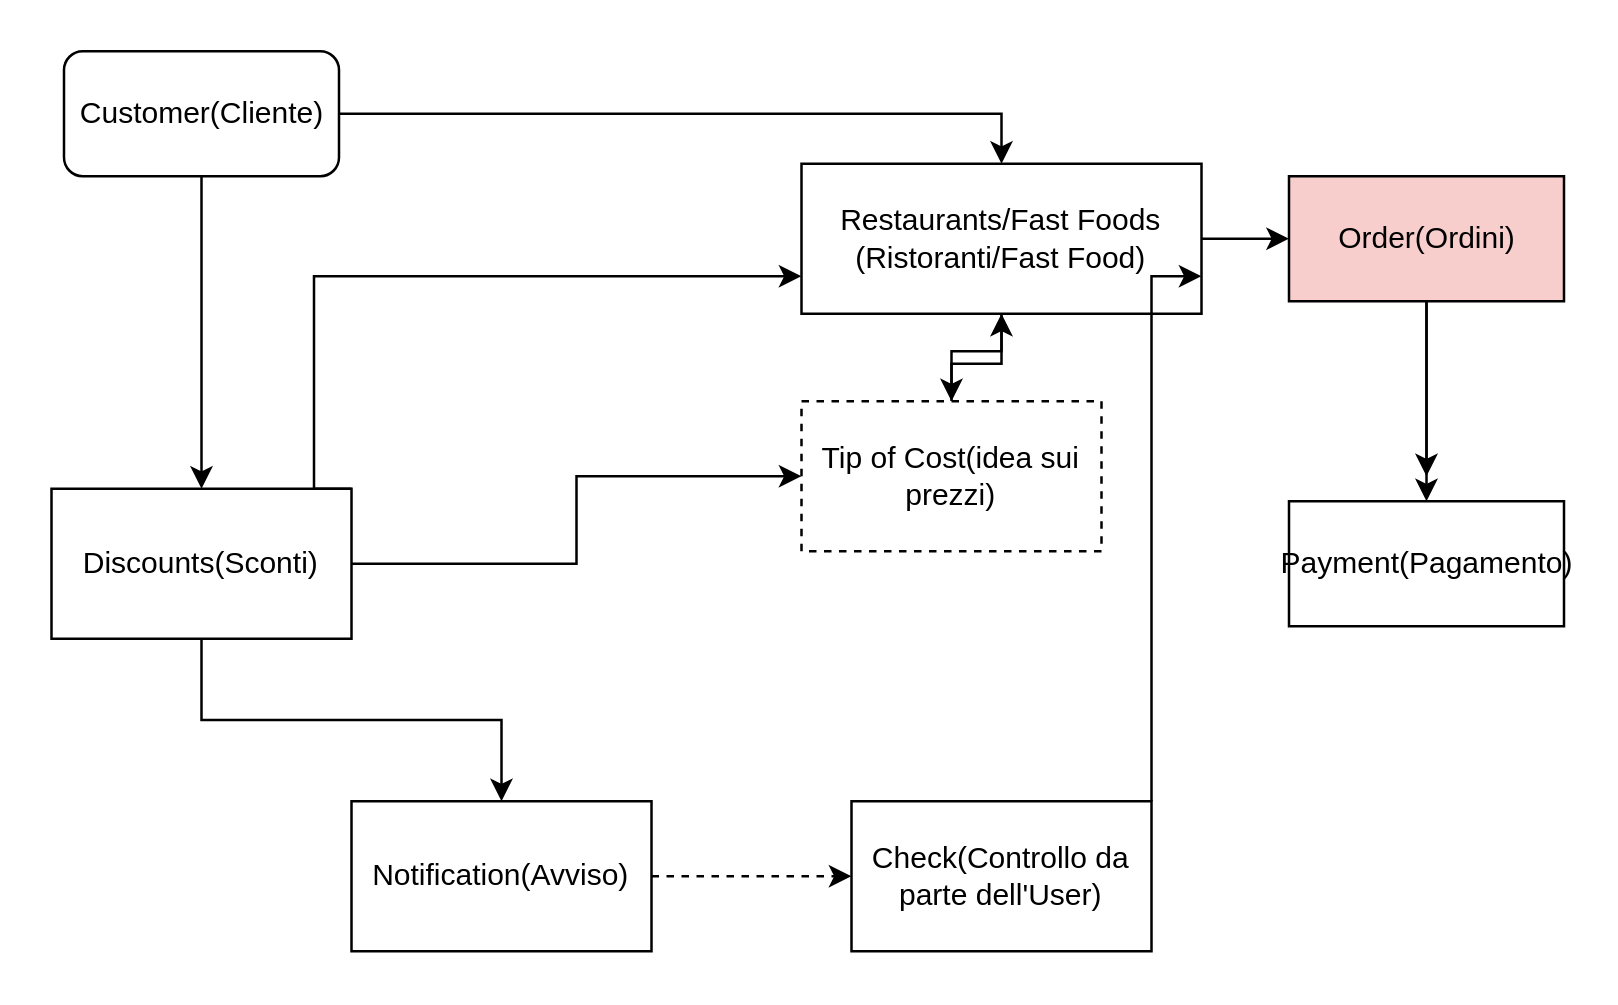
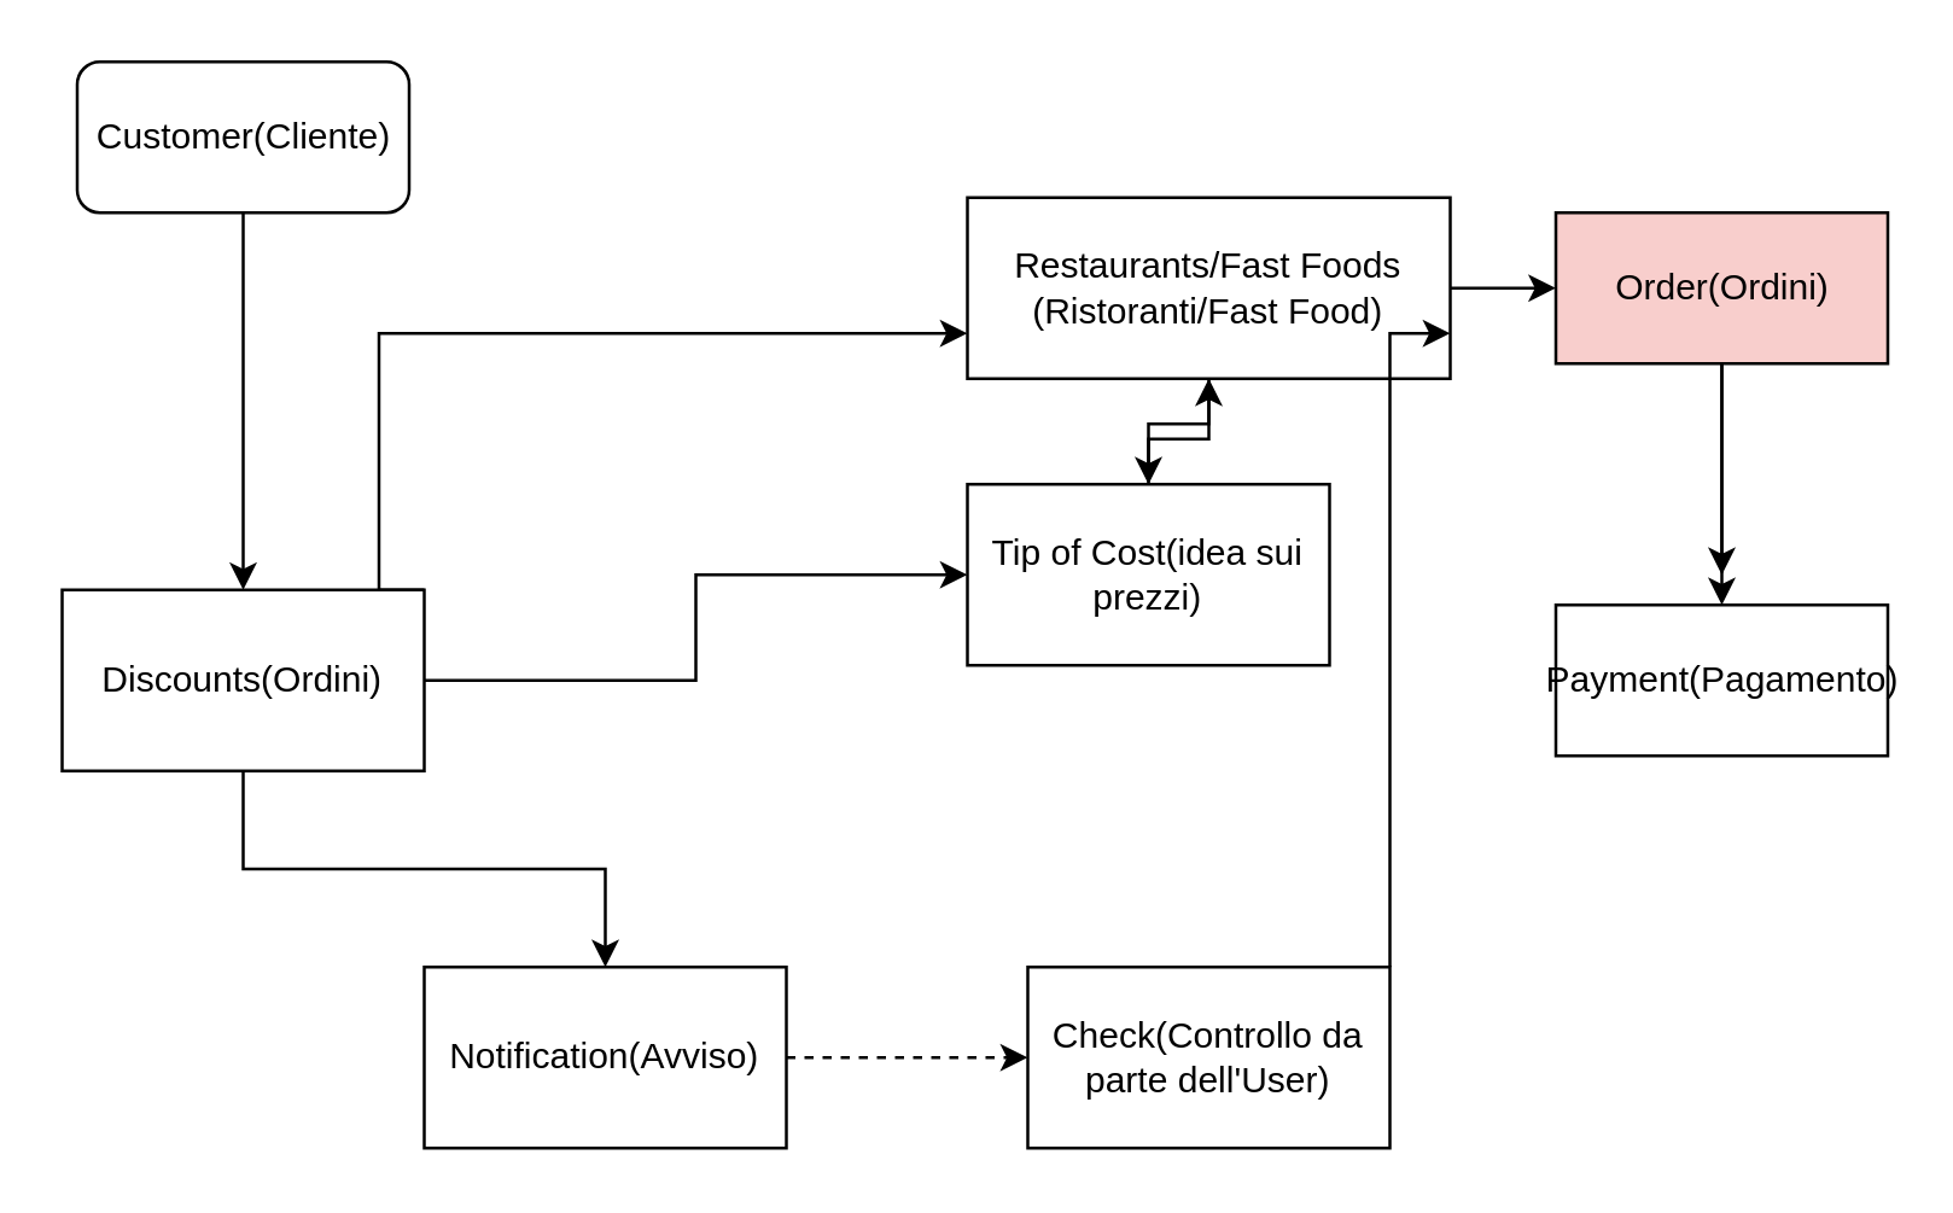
- <mxCell id="3" style="edgeStyle=orthogonalEdgeStyle;rounded=0;orthogonalLoop=1;jettySize=auto;html=1;entryX=0.5;entryY=0;entryDx=0;entryDy=0;" parent="1" source="4" target="11" edge="1"><mxGeometry relative="1" as="geometry" /></mxCell>
- <mxCell id="13" value="Tip of Cost(idea sui prezzi)" style="whiteSpace=wrap;html=1;dashed=1;" parent="1" vertex="1"><mxGeometry x="320" y="160" width="120" height="60" as="geometry" /></mxCell>
+ <mxCell id="13" value="Tip of Cost(idea sui prezzi)" style="whiteSpace=wrap;html=1;" parent="1" vertex="1"><mxGeometry x="320" y="160" width="120" height="60" as="geometry" /></mxCell>
- <mxCell id="17" value="Discounts(Sconti)&lt;br&gt;" style="whiteSpace=wrap;html=1;" parent="1" vertex="1"><mxGeometry x="20" y="195" width="120" height="60" as="geometry" /></mxCell>
+ <mxCell id="17" value="Discounts(Ordini)&lt;br&gt;" style="whiteSpace=wrap;html=1;" parent="1" vertex="1"><mxGeometry x="20" y="195" width="120" height="60" as="geometry" /></mxCell>
